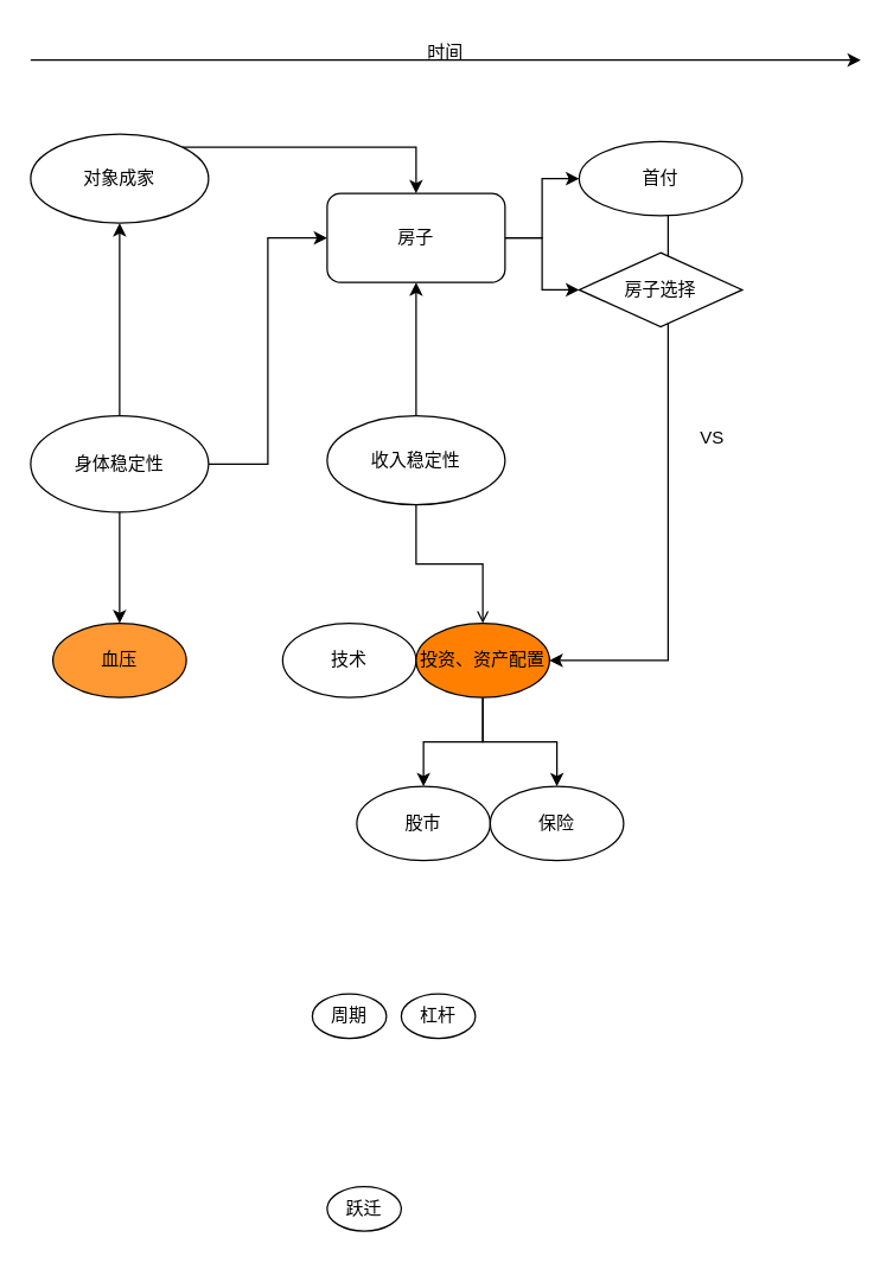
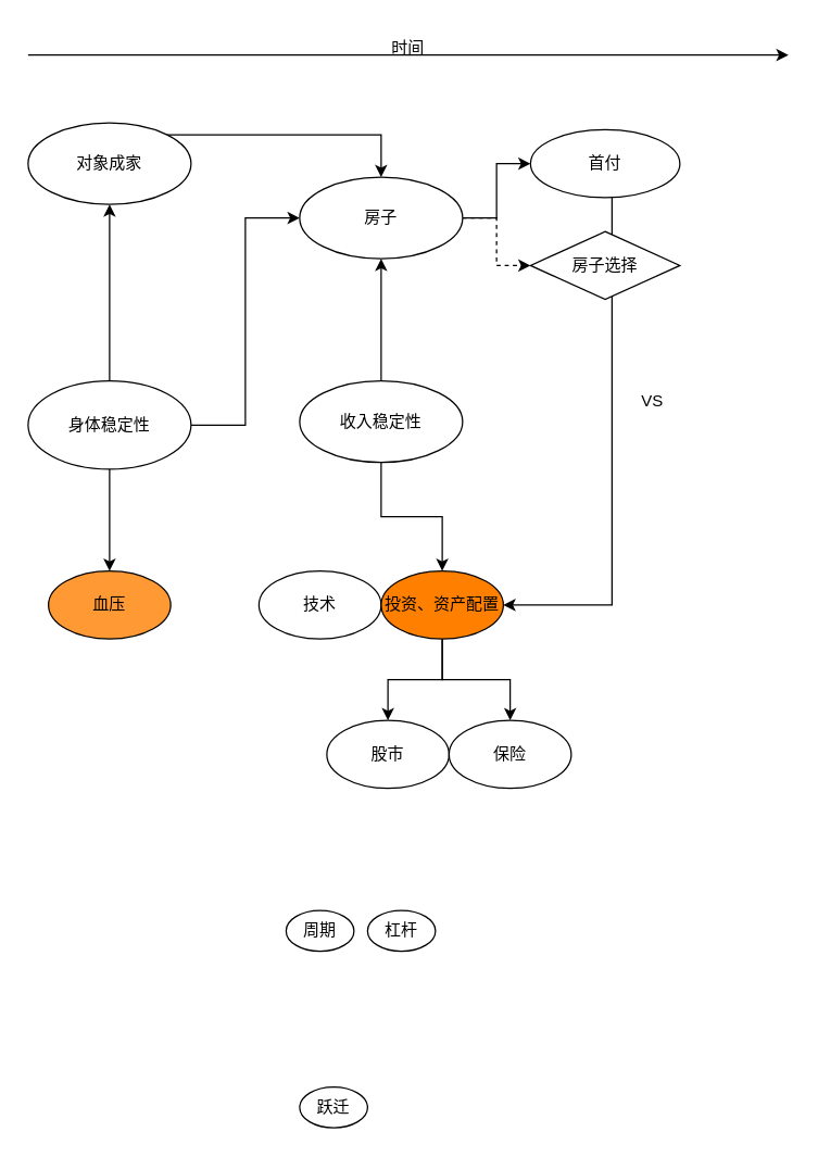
- <mxCell id="11" value="房子" style="whiteSpace=wrap;html=1;rounded=1;" vertex="1" parent="1"><mxGeometry x="220" y="130" width="120" height="60" as="geometry" /></mxCell>
+ <mxCell id="11" value="房子" style="ellipse;whiteSpace=wrap;html=1;" vertex="1" parent="1"><mxGeometry x="220" y="130" width="120" height="60" as="geometry" /></mxCell>
- <mxCell id="10" style="edgeStyle=orthogonalEdgeStyle;rounded=0;orthogonalLoop=1;jettySize=auto;html=1;exitX=1;exitY=0.5;exitDx=0;exitDy=0;entryX=0;entryY=0.5;entryDx=0;entryDy=0;" edge="1" parent="1" source="11" target="21"><mxGeometry relative="1" as="geometry" /></mxCell>
+ <mxCell id="10" style="edgeStyle=orthogonalEdgeStyle;rounded=0;orthogonalLoop=1;jettySize=auto;html=1;exitX=1;exitY=0.5;exitDx=0;exitDy=0;entryX=0;entryY=0.5;entryDx=0;entryDy=0;dashed=1;" edge="1" parent="1" source="11" target="21"><mxGeometry relative="1" as="geometry" /></mxCell>
- <mxCell id="7" style="edgeStyle=orthogonalEdgeStyle;rounded=0;orthogonalLoop=1;jettySize=auto;html=1;exitX=0.5;exitY=1;exitDx=0;exitDy=0;entryX=0.5;entryY=0;entryDx=0;entryDy=0;endArrow=open;" edge="1" parent="1" source="8" target="18"><mxGeometry relative="1" as="geometry" /></mxCell>
+ <mxCell id="7" style="edgeStyle=orthogonalEdgeStyle;rounded=0;orthogonalLoop=1;jettySize=auto;html=1;exitX=0.5;exitY=1;exitDx=0;exitDy=0;entryX=0.5;entryY=0;entryDx=0;entryDy=0;" edge="1" parent="1" source="8" target="18"><mxGeometry relative="1" as="geometry" /></mxCell>
